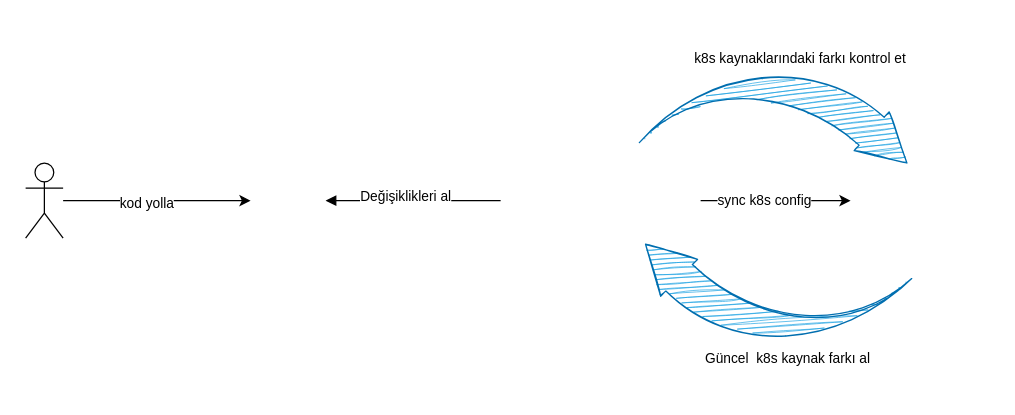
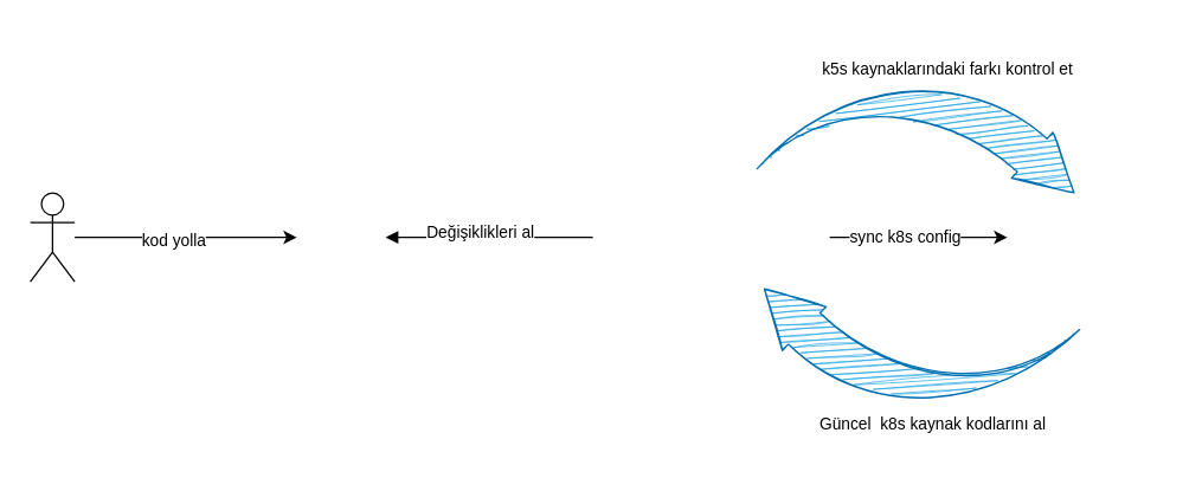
- <mxCell id="15" value="&lt;font style=&quot;font-size: 11px&quot;&gt;k8s kaynaklarındaki farkı kontrol et&lt;/font&gt;" style="text;html=1;strokeColor=none;fillColor=none;align=center;verticalAlign=middle;whiteSpace=wrap;rounded=0;sketch=1;fontSize=14;fontColor=#000000;" vertex="1" parent="1"><mxGeometry x="530" y="20" width="220" height="30" as="geometry" /></mxCell>
+ <mxCell id="15" value="&lt;font style=&quot;font-size: 11px&quot;&gt;k5s kaynaklarındaki farkı kontrol et&lt;/font&gt;" style="text;html=1;strokeColor=none;fillColor=none;align=center;verticalAlign=middle;whiteSpace=wrap;rounded=0;sketch=1;fontSize=14;fontColor=#000000;" vertex="1" parent="1"><mxGeometry x="530" y="20" width="220" height="30" as="geometry" /></mxCell>
- <mxCell id="14" value="&lt;font style=&quot;font-size: 11px&quot;&gt;Güncel &amp;nbsp;k8s kaynak farkı al&lt;/font&gt;" style="text;html=1;strokeColor=none;fillColor=none;align=center;verticalAlign=middle;whiteSpace=wrap;rounded=0;sketch=1;fontSize=14;fontColor=#000000;" vertex="1" parent="1"><mxGeometry x="550" y="260" width="160" height="30" as="geometry" /></mxCell>
+ <mxCell id="14" value="&lt;font style=&quot;font-size: 11px&quot;&gt;Güncel &amp;nbsp;k8s kaynak kodlarını al&lt;/font&gt;" style="text;html=1;strokeColor=none;fillColor=none;align=center;verticalAlign=middle;whiteSpace=wrap;rounded=0;sketch=1;fontSize=14;fontColor=#000000;" vertex="1" parent="1"><mxGeometry x="550" y="260" width="160" height="30" as="geometry" /></mxCell>
